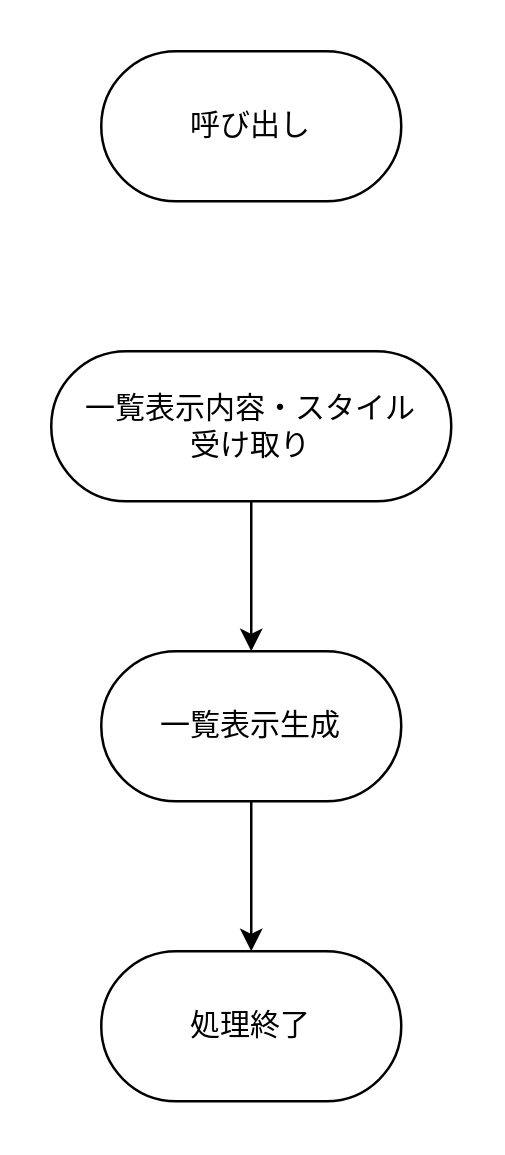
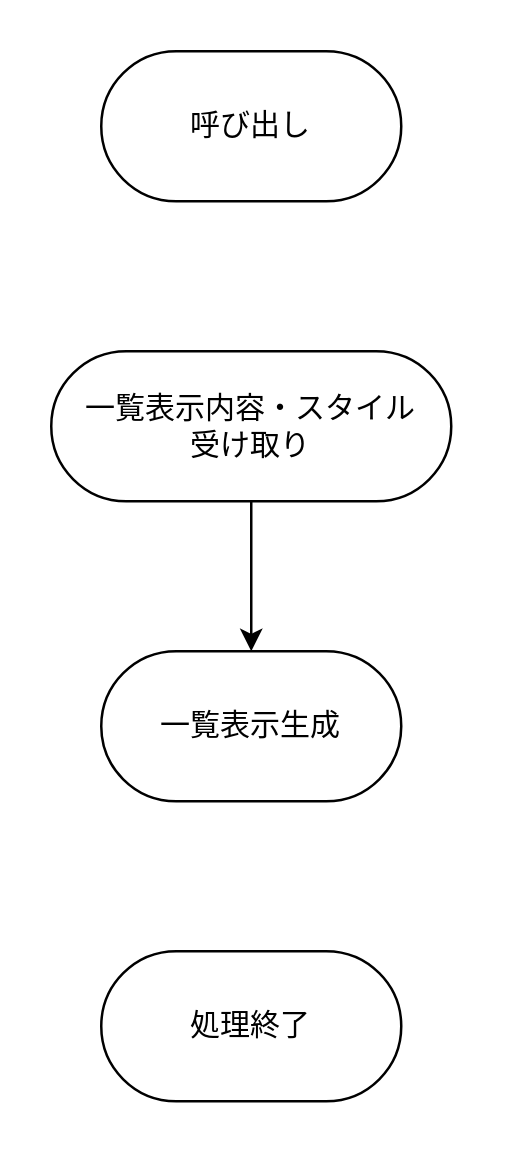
- <mxCell id="5" style="edgeStyle=orthogonalEdgeStyle;rounded=0;orthogonalLoop=1;jettySize=auto;html=1;" parent="1" source="6" target="7" edge="1"><mxGeometry relative="1" as="geometry" /></mxCell>
